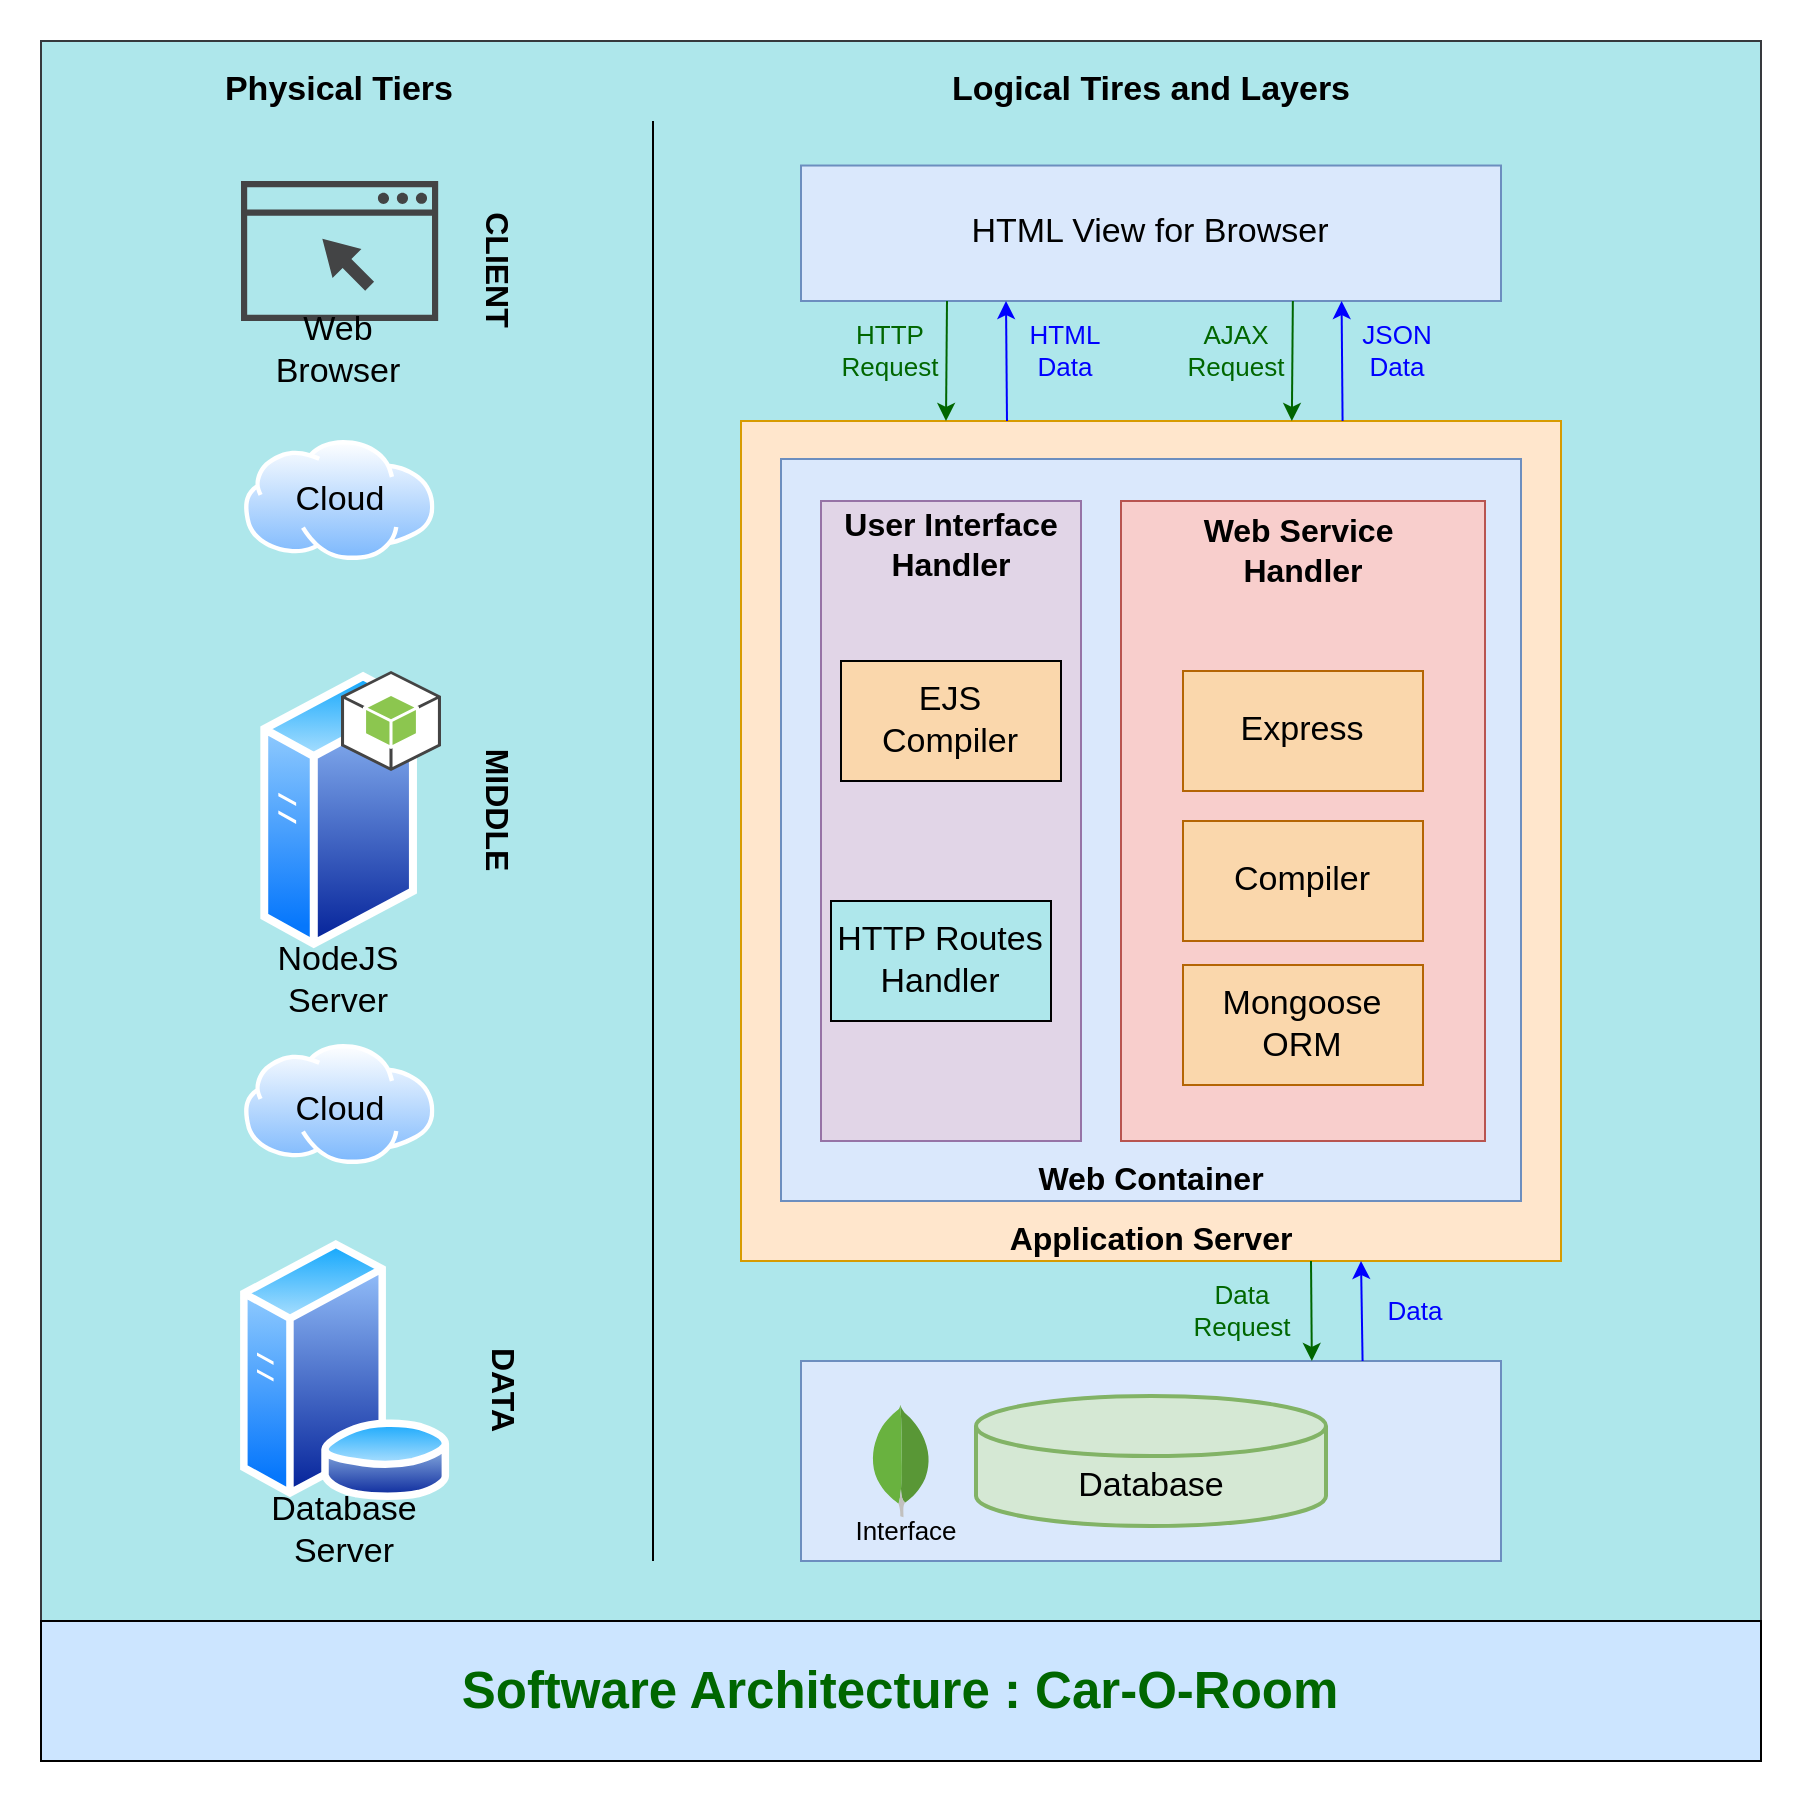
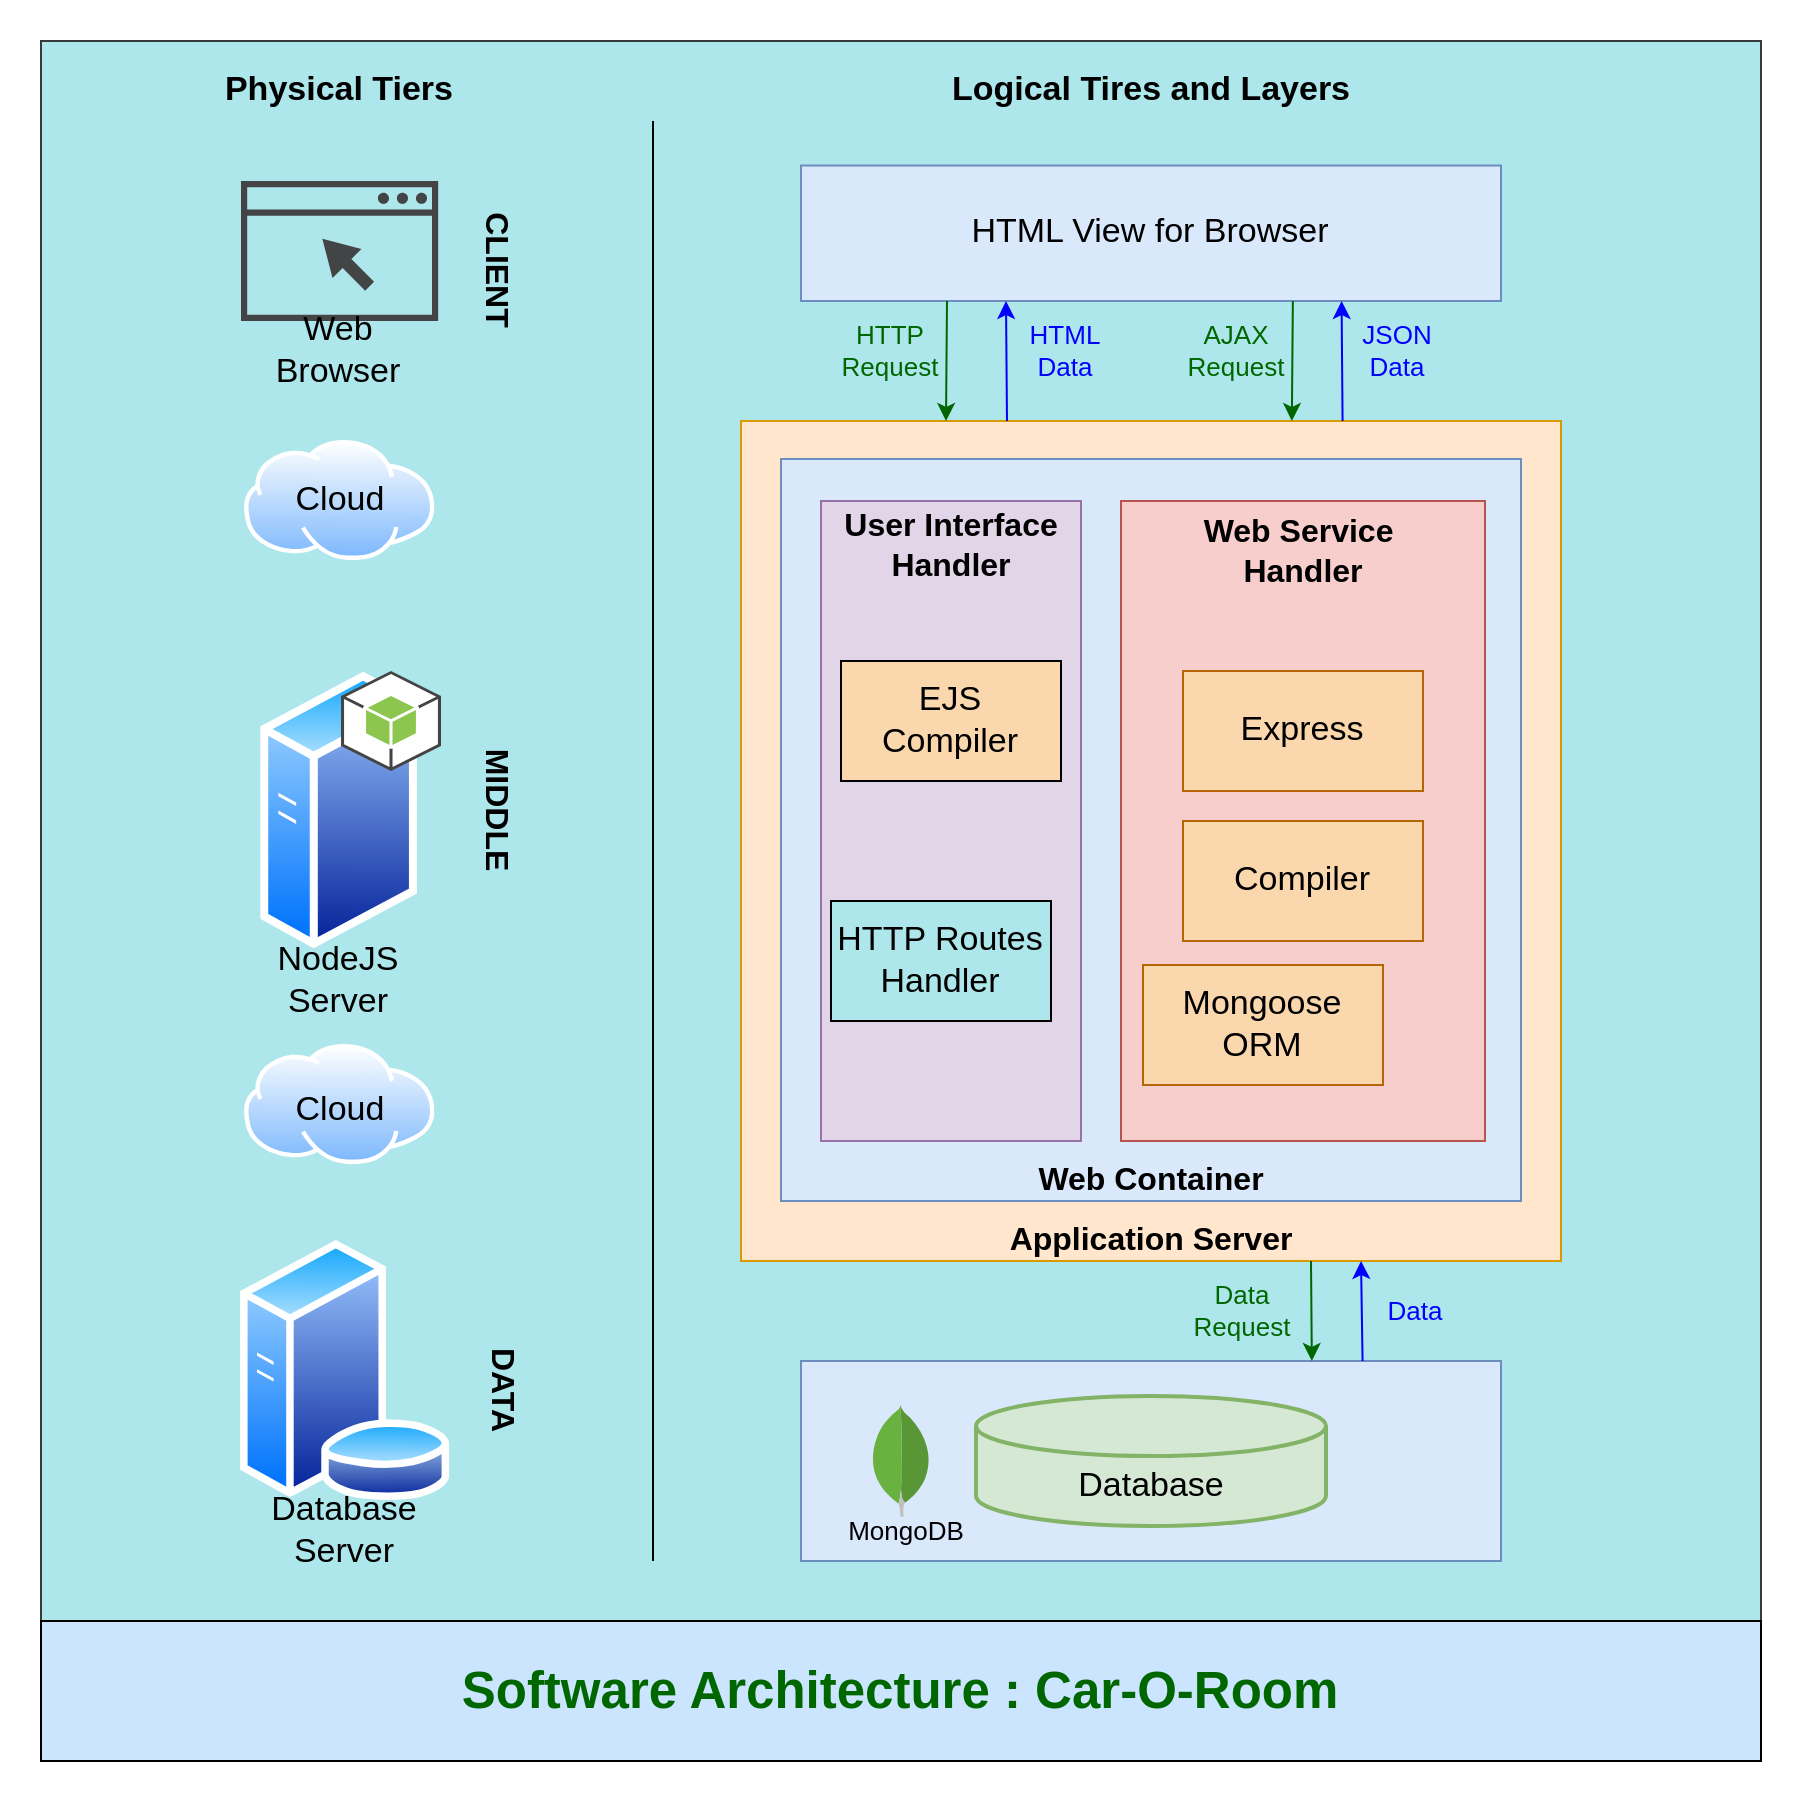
- <mxCell id="35" value="Mongoose ORM" style="rounded=0;whiteSpace=wrap;html=1;fontSize=17;fillColor=#fad7ac;strokeColor=#b46504;" vertex="1" parent="1"><mxGeometry x="591" y="482" width="120" height="60" as="geometry" /></mxCell>
+ <mxCell id="35" value="Mongoose ORM" style="rounded=0;whiteSpace=wrap;html=1;fontSize=17;fillColor=#fad7ac;strokeColor=#b46504;" vertex="1" parent="1"><mxGeometry x="571" y="482" width="120" height="60" as="geometry" /></mxCell>
- <mxCell id="37" value="&lt;font style=&quot;&quot;&gt;&lt;font style=&quot;font-size: 13px;&quot;&gt;Interface&lt;/font&gt;&lt;br&gt;&lt;/font&gt;" style="text;html=1;strokeColor=none;fillColor=none;align=center;verticalAlign=middle;whiteSpace=wrap;rounded=0;fontSize=11;" vertex="1" parent="1"><mxGeometry x="402.5" y="750" width="100" height="30" as="geometry" /></mxCell>
+ <mxCell id="37" value="&lt;font style=&quot;&quot;&gt;&lt;font style=&quot;font-size: 13px;&quot;&gt;MongoDB&lt;/font&gt;&lt;br&gt;&lt;/font&gt;" style="text;html=1;strokeColor=none;fillColor=none;align=center;verticalAlign=middle;whiteSpace=wrap;rounded=0;fontSize=11;" vertex="1" parent="1"><mxGeometry x="402.5" y="750" width="100" height="30" as="geometry" /></mxCell>
